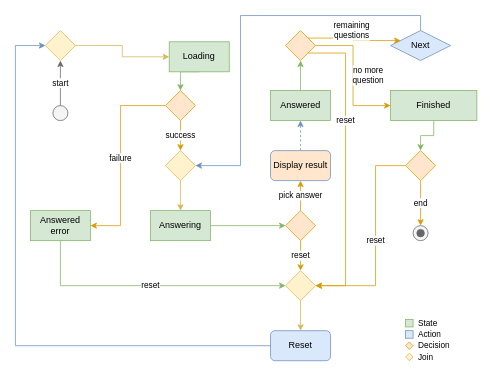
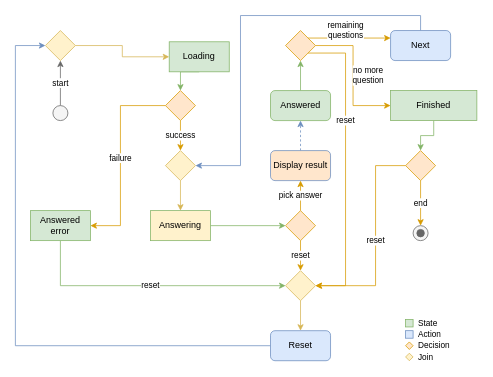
- <mxCell id="21" value="Next" style="rhombus;whiteSpace=wrap;html=1;fontSize=12;glass=0;strokeWidth=1;shadow=0;fillColor=#dae8fc;strokeColor=#6c8ebf;" parent="1" vertex="1"><mxGeometry x="520" y="40" width="80" height="40" as="geometry" /></mxCell>
+ <mxCell id="21" value="Next" style="rounded=1;whiteSpace=wrap;html=1;fontSize=12;glass=0;strokeWidth=1;shadow=0;fillColor=#dae8fc;strokeColor=#6c8ebf;" parent="1" vertex="1"><mxGeometry x="520" y="40" width="80" height="40" as="geometry" /></mxCell>
- <mxCell id="12" value="Answered" style="rounded=0;whiteSpace=wrap;html=1;fillColor=#d5e8d4;strokeColor=#82b366;" parent="1" vertex="1"><mxGeometry x="360" y="120" width="80" height="40" as="geometry" /></mxCell>
+ <mxCell id="12" value="Answered" style="whiteSpace=wrap;html=1;fillColor=#d5e8d4;strokeColor=#82b366;rounded=1;" parent="1" vertex="1"><mxGeometry x="360" y="120" width="80" height="40" as="geometry" /></mxCell>
- <mxCell id="6" value="Answering" style="rounded=0;whiteSpace=wrap;html=1;fillColor=#d5e8d4;strokeColor=#82b366;" parent="1" vertex="1"><mxGeometry x="200" y="280" width="80" height="40" as="geometry" /></mxCell>
+ <mxCell id="6" value="Answering" style="rounded=0;whiteSpace=wrap;html=1;fillColor=#fff2cc;strokeColor=#82b366;" parent="1" vertex="1"><mxGeometry x="200" y="280" width="80" height="40" as="geometry" /></mxCell>
